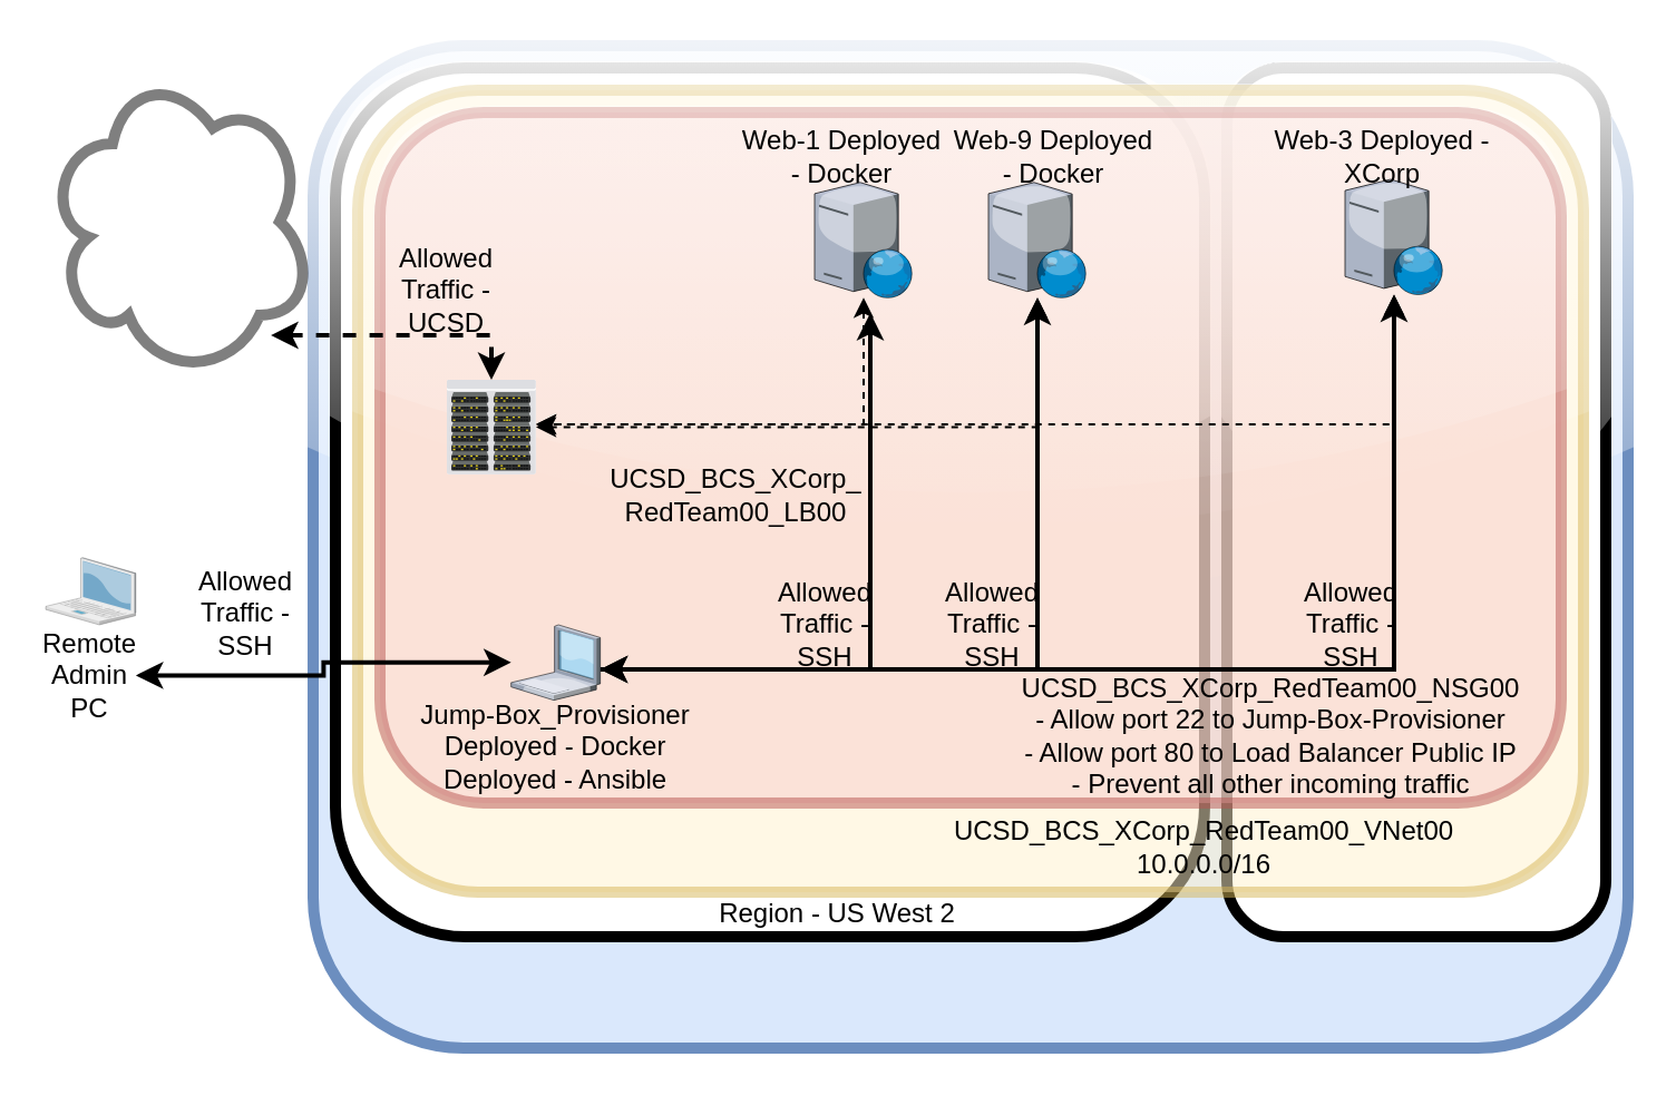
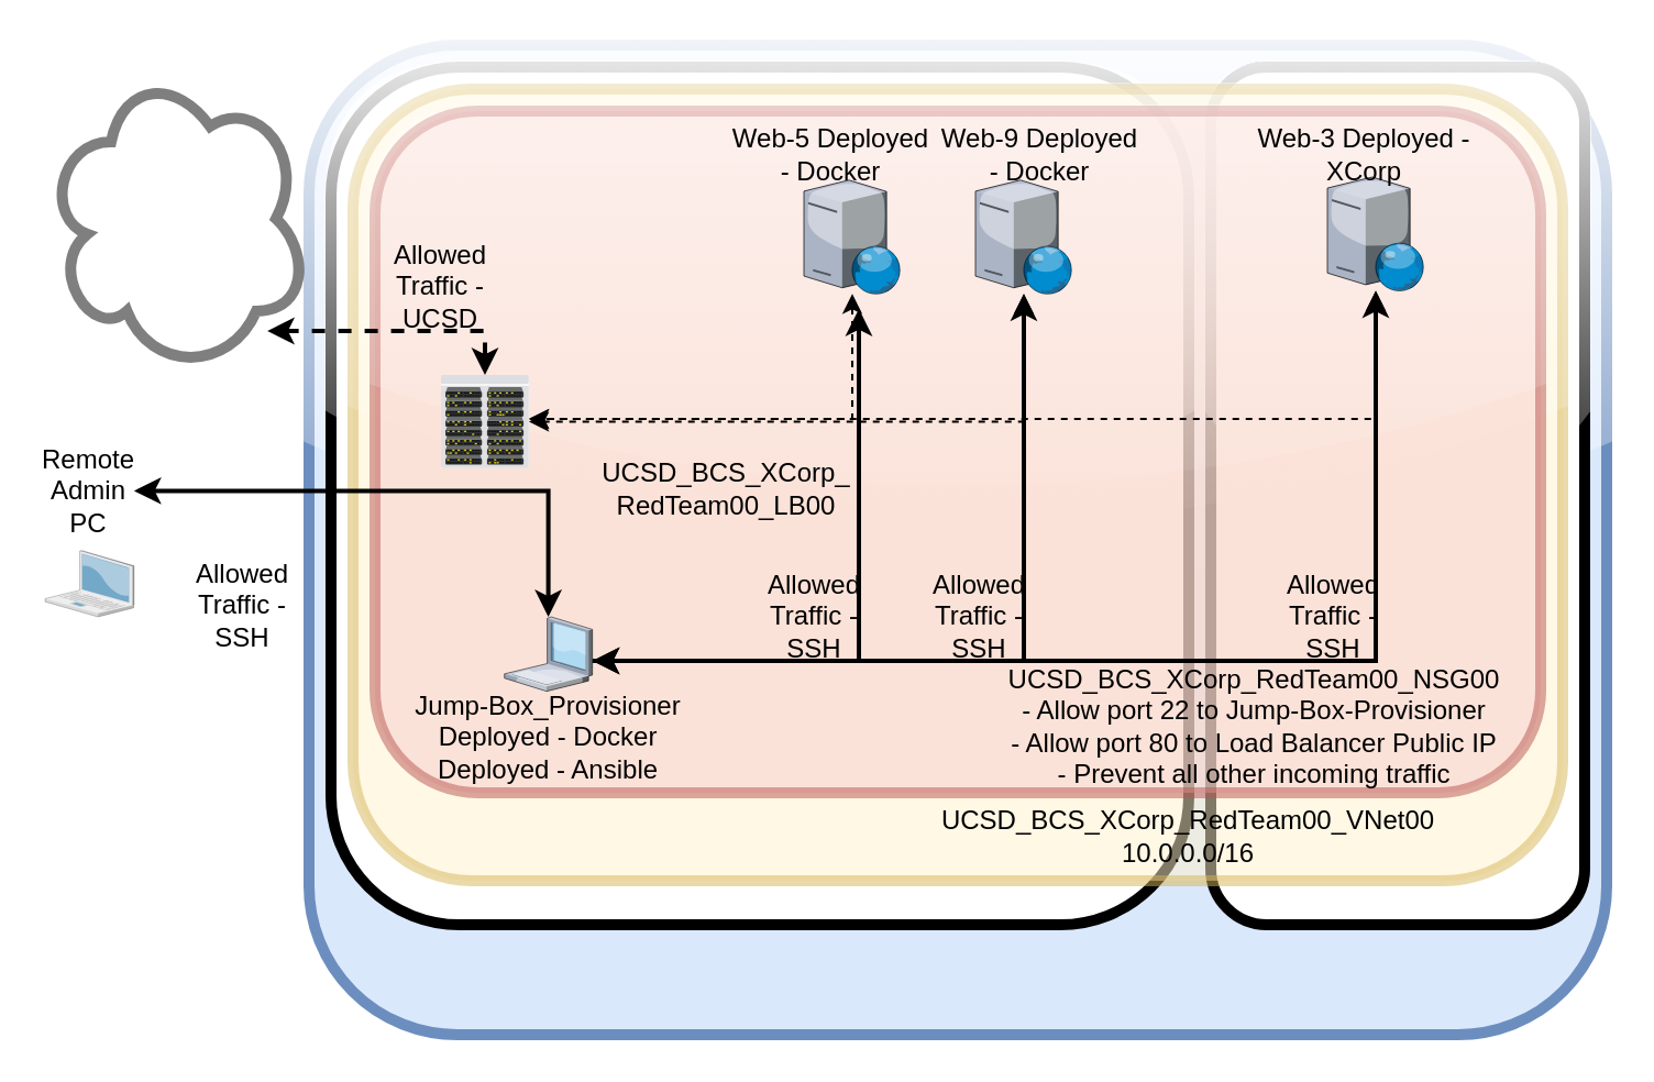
- <mxCell id="18" value="Web-1 Deployed - Docker" style="text;html=1;strokeColor=none;fillColor=none;align=center;verticalAlign=middle;whiteSpace=wrap;rounded=0;glass=1;" vertex="1" parent="1"><mxGeometry x="330" y="60" width="95" height="20" as="geometry" /></mxCell>
+ <mxCell id="18" value="Web-5 Deployed - Docker" style="text;html=1;strokeColor=none;fillColor=none;align=center;verticalAlign=middle;whiteSpace=wrap;rounded=0;glass=1;" vertex="1" parent="1"><mxGeometry x="330" y="60" width="95" height="20" as="geometry" /></mxCell>
- <mxCell id="25" value="Remote Admin PC" style="text;html=1;strokeColor=none;fillColor=none;align=center;verticalAlign=middle;whiteSpace=wrap;rounded=0;glass=1;opacity=50;" vertex="1" parent="1"><mxGeometry x="20.46" y="290.17" width="40" height="25" as="geometry" /></mxCell>
+ <mxCell id="25" value="Remote Admin PC" style="text;html=1;strokeColor=none;fillColor=none;align=center;verticalAlign=middle;whiteSpace=wrap;rounded=0;glass=1;opacity=50;" vertex="1" parent="1"><mxGeometry x="20.46" y="210.17" width="40" height="25" as="geometry" /></mxCell>
- <mxCell id="21" value="Region - US West 2" style="text;html=1;strokeColor=none;fillColor=none;align=center;verticalAlign=middle;whiteSpace=wrap;rounded=0;glass=1;" vertex="1" parent="1"><mxGeometry x="320" y="400" width="111" height="20" as="geometry" /></mxCell>
